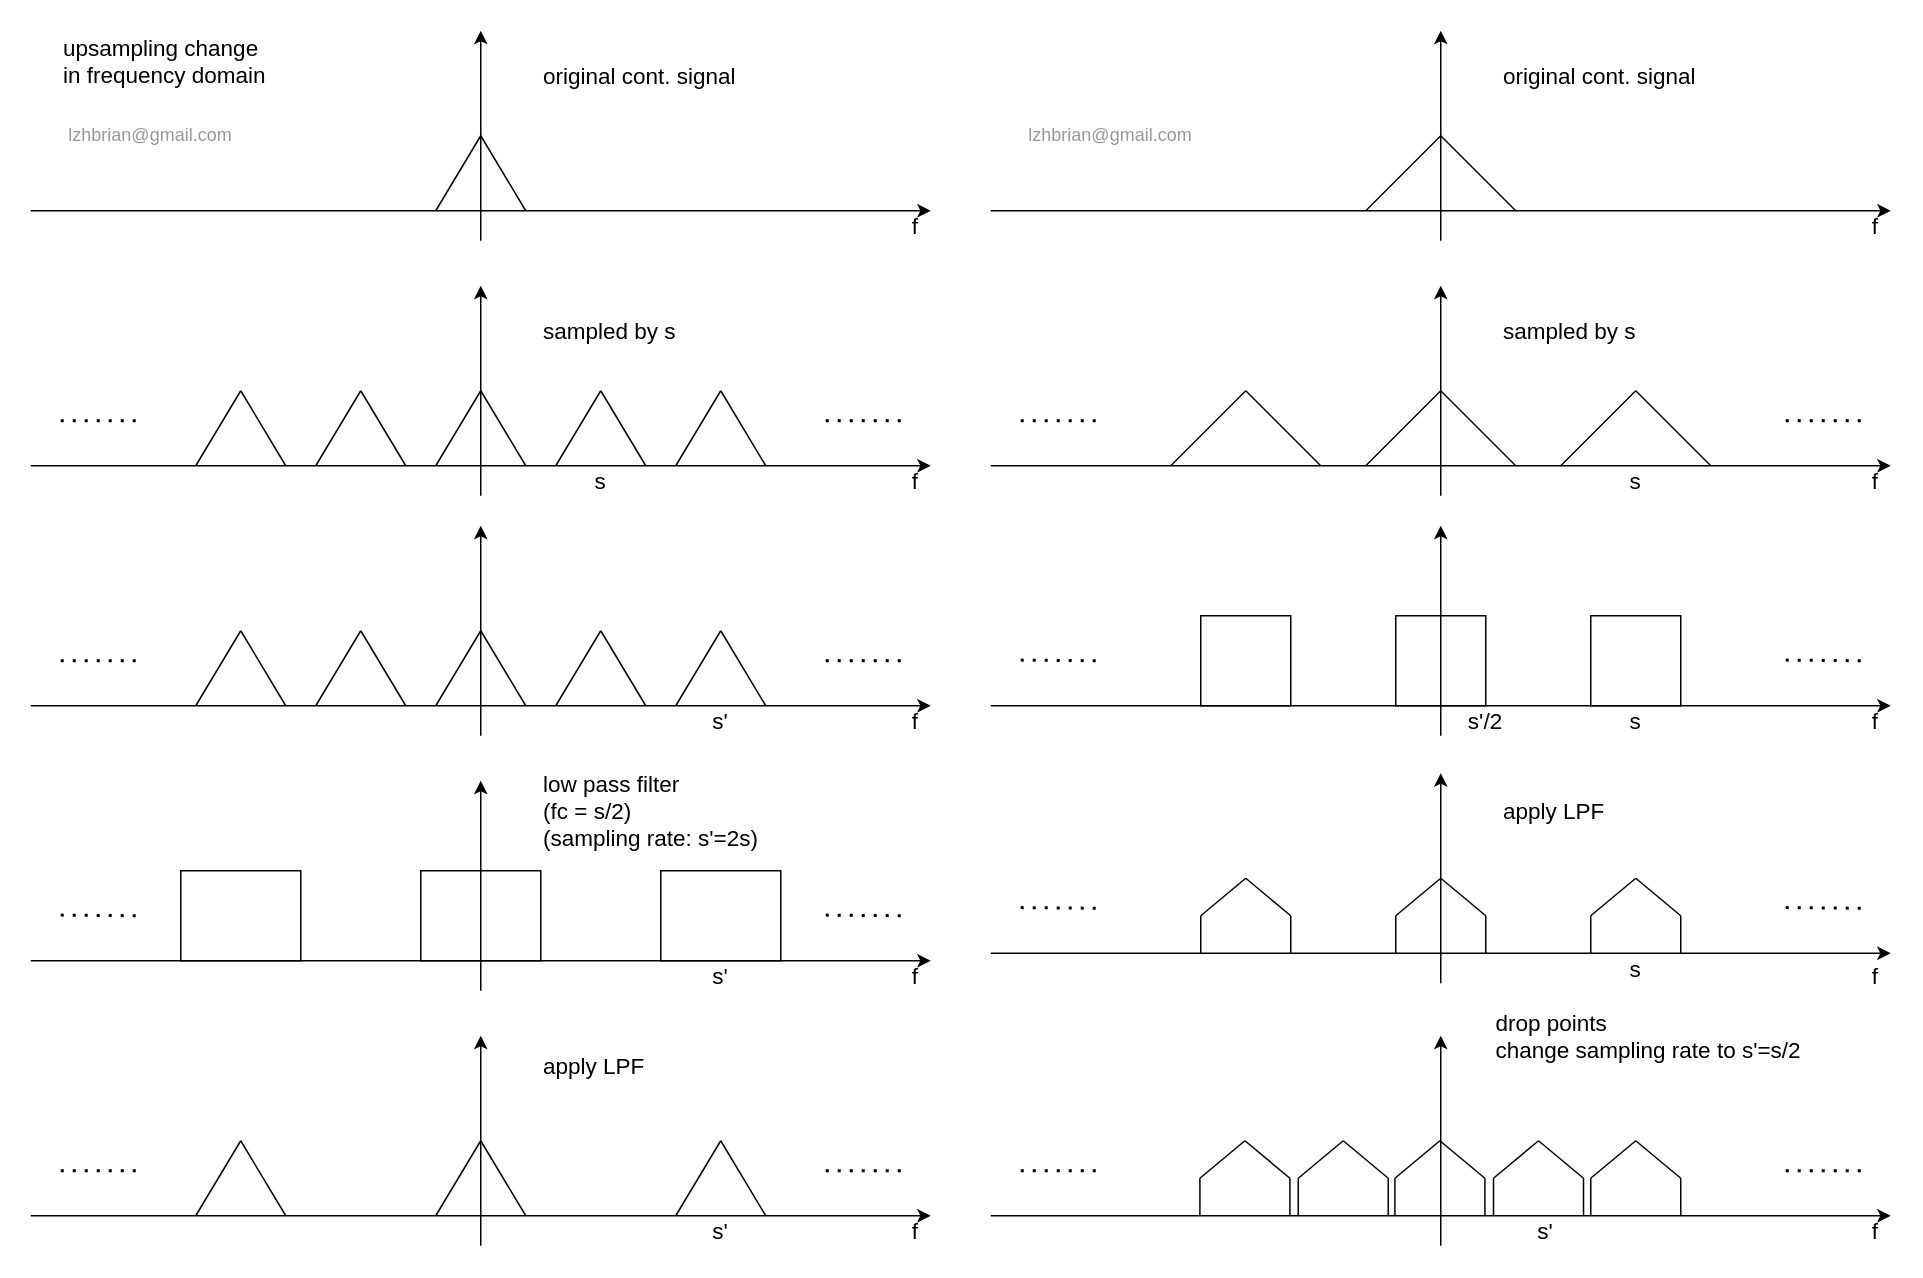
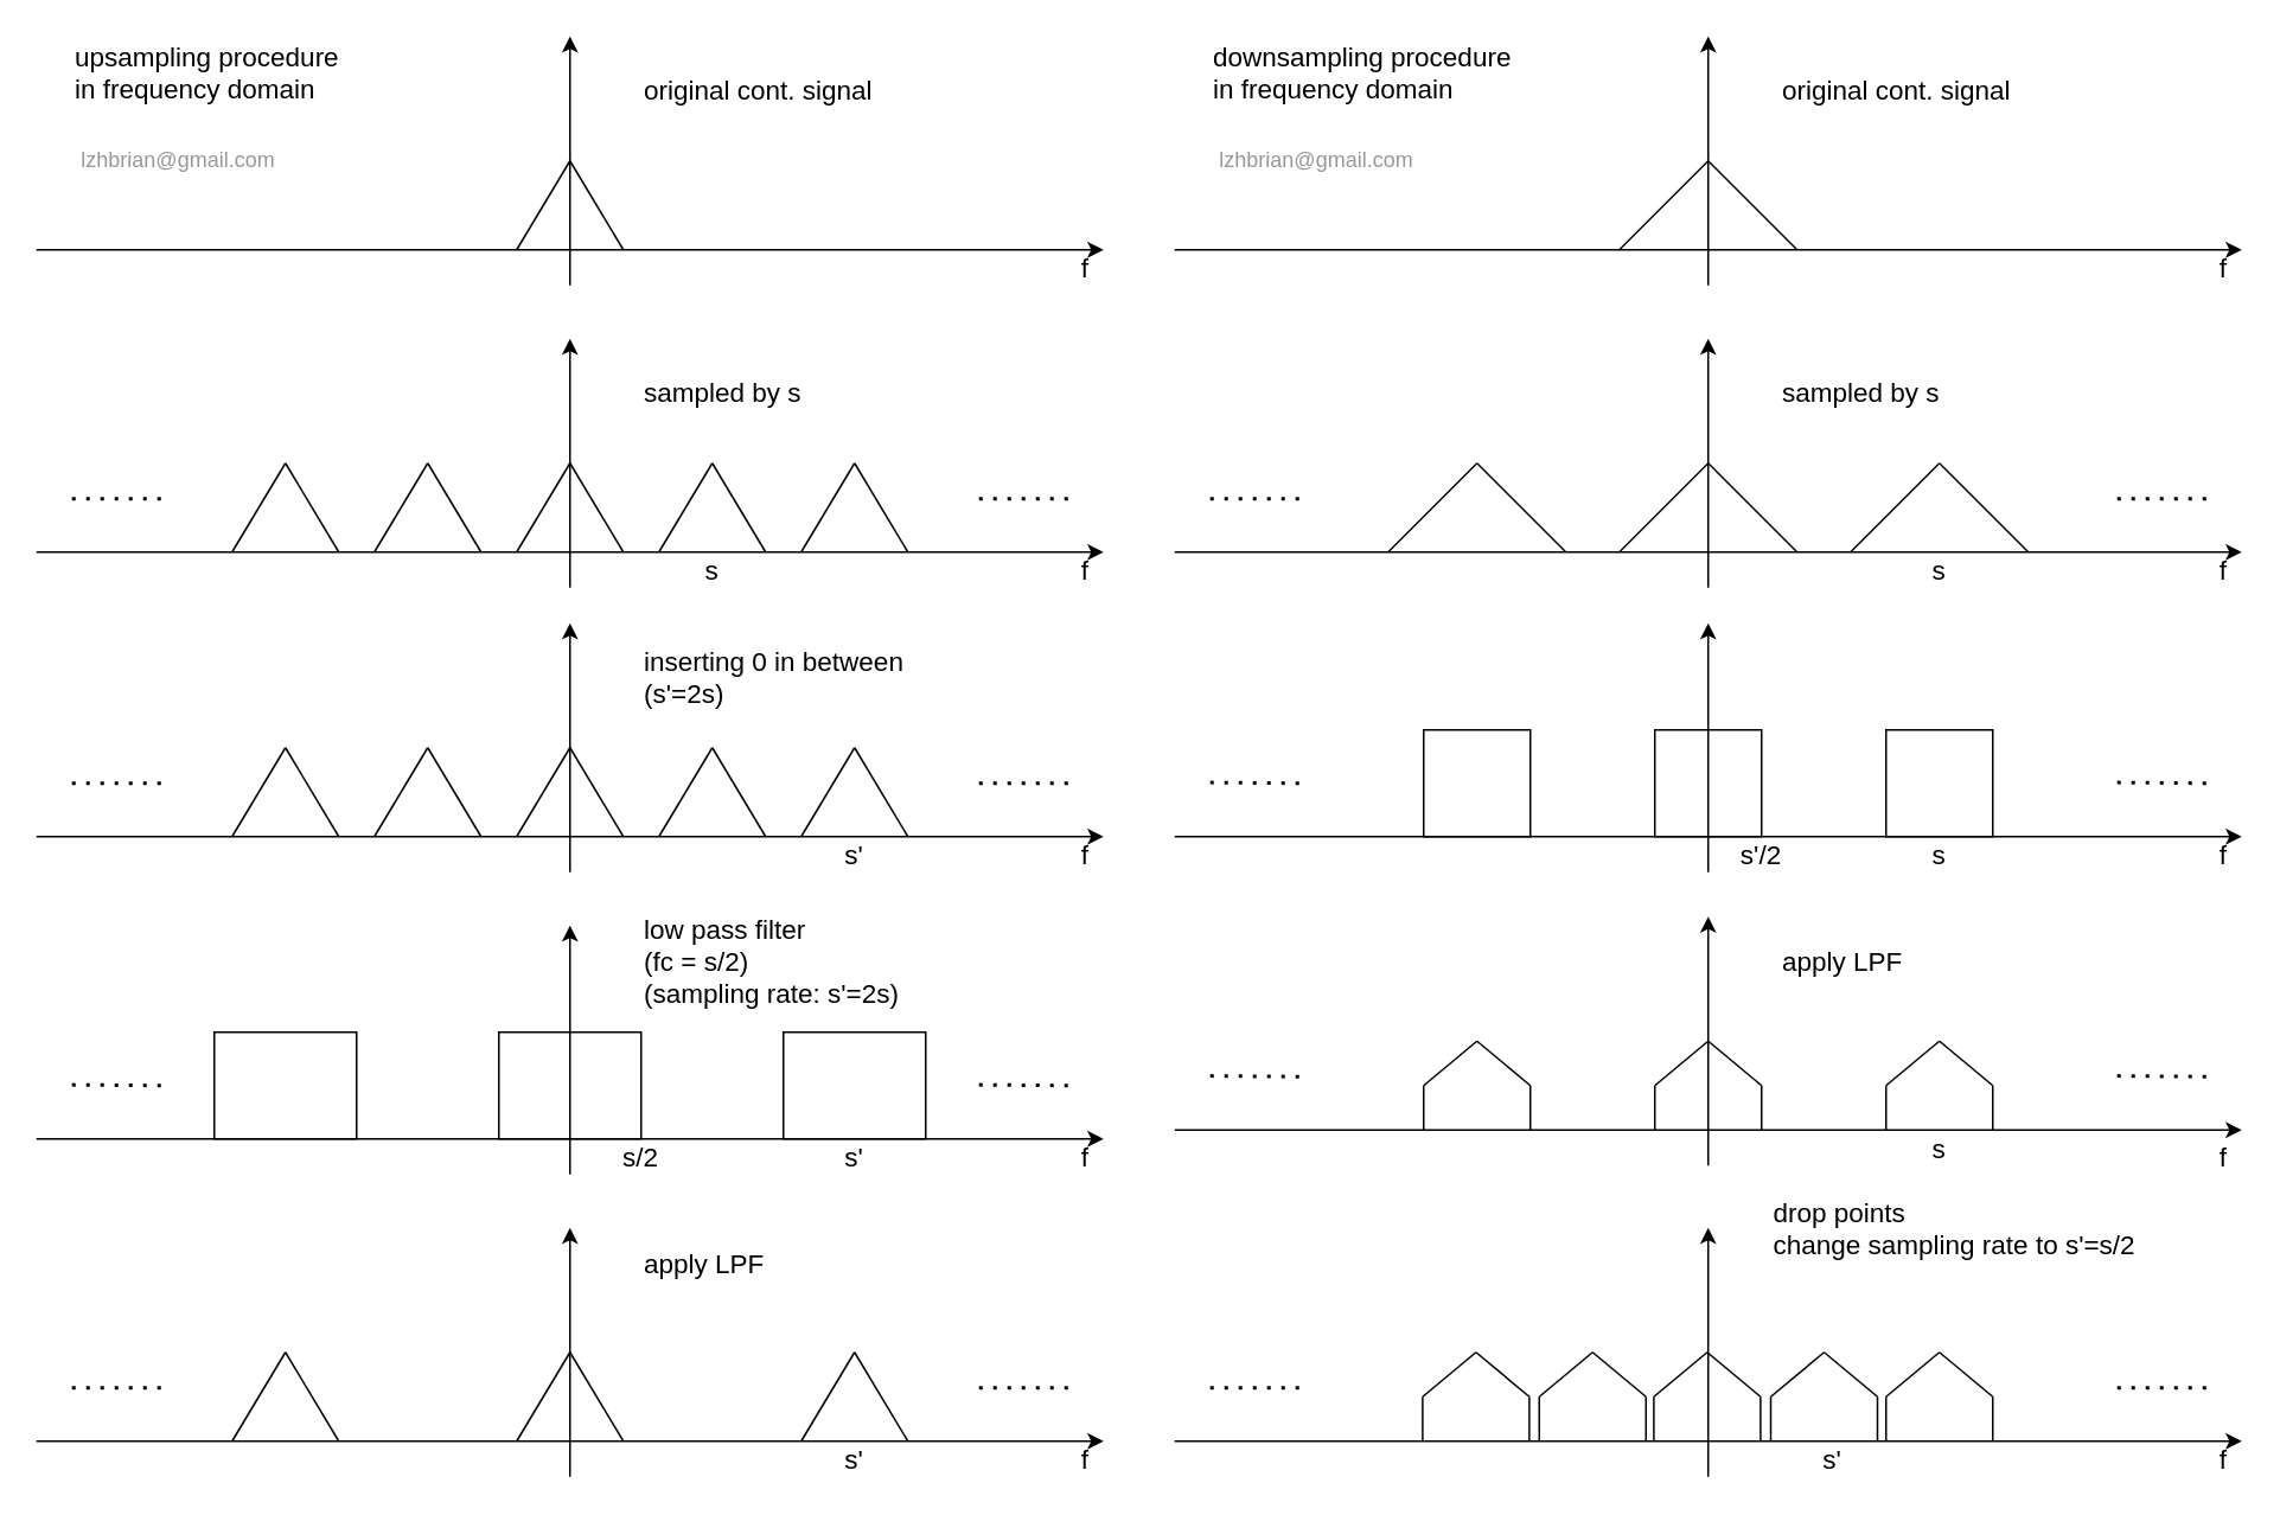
- <mxCell id="57" value="&lt;font style=&quot;font-size: 15px&quot;&gt;upsampling change&lt;br&gt;in frequency domain&lt;br&gt;&lt;/font&gt;" style="text;html=1;strokeColor=none;fillColor=none;align=left;verticalAlign=middle;whiteSpace=wrap;rounded=0;fontSize=15;" parent="1" vertex="1"><mxGeometry x="40" y="20" width="170" height="40" as="geometry" /></mxCell>
+ <mxCell id="57" value="&lt;font style=&quot;font-size: 15px&quot;&gt;upsampling procedure&lt;br&gt;in frequency domain&lt;br&gt;&lt;/font&gt;" style="text;html=1;strokeColor=none;fillColor=none;align=left;verticalAlign=middle;whiteSpace=wrap;rounded=0;fontSize=15;" parent="1" vertex="1"><mxGeometry x="40" y="20" width="170" height="40" as="geometry" /></mxCell>
+ <mxCell id="87" value="&lt;font style=&quot;font-size: 15px&quot;&gt;downsampling procedure&lt;br&gt;in frequency domain&lt;br&gt;&lt;/font&gt;" style="text;html=1;strokeColor=none;fillColor=none;align=left;verticalAlign=middle;whiteSpace=wrap;rounded=0;fontSize=15;" parent="1" vertex="1"><mxGeometry x="680" y="20" width="180" height="40" as="geometry" /></mxCell>
+ <mxCell id="54" value="inserting 0 in between (s'=2s)" style="text;html=1;strokeColor=none;fillColor=none;align=left;verticalAlign=middle;whiteSpace=wrap;rounded=0;fontSize=15;" parent="1" vertex="1"><mxGeometry x="360" y="370" width="160" height="20" as="geometry" /></mxCell>
+ <mxCell id="140" value="s/2" style="text;html=1;strokeColor=none;fillColor=none;align=center;verticalAlign=middle;whiteSpace=wrap;rounded=0;fontSize=15;" vertex="1" parent="1"><mxGeometry x="350" y="640" width="20" height="20" as="geometry" /></mxCell>
